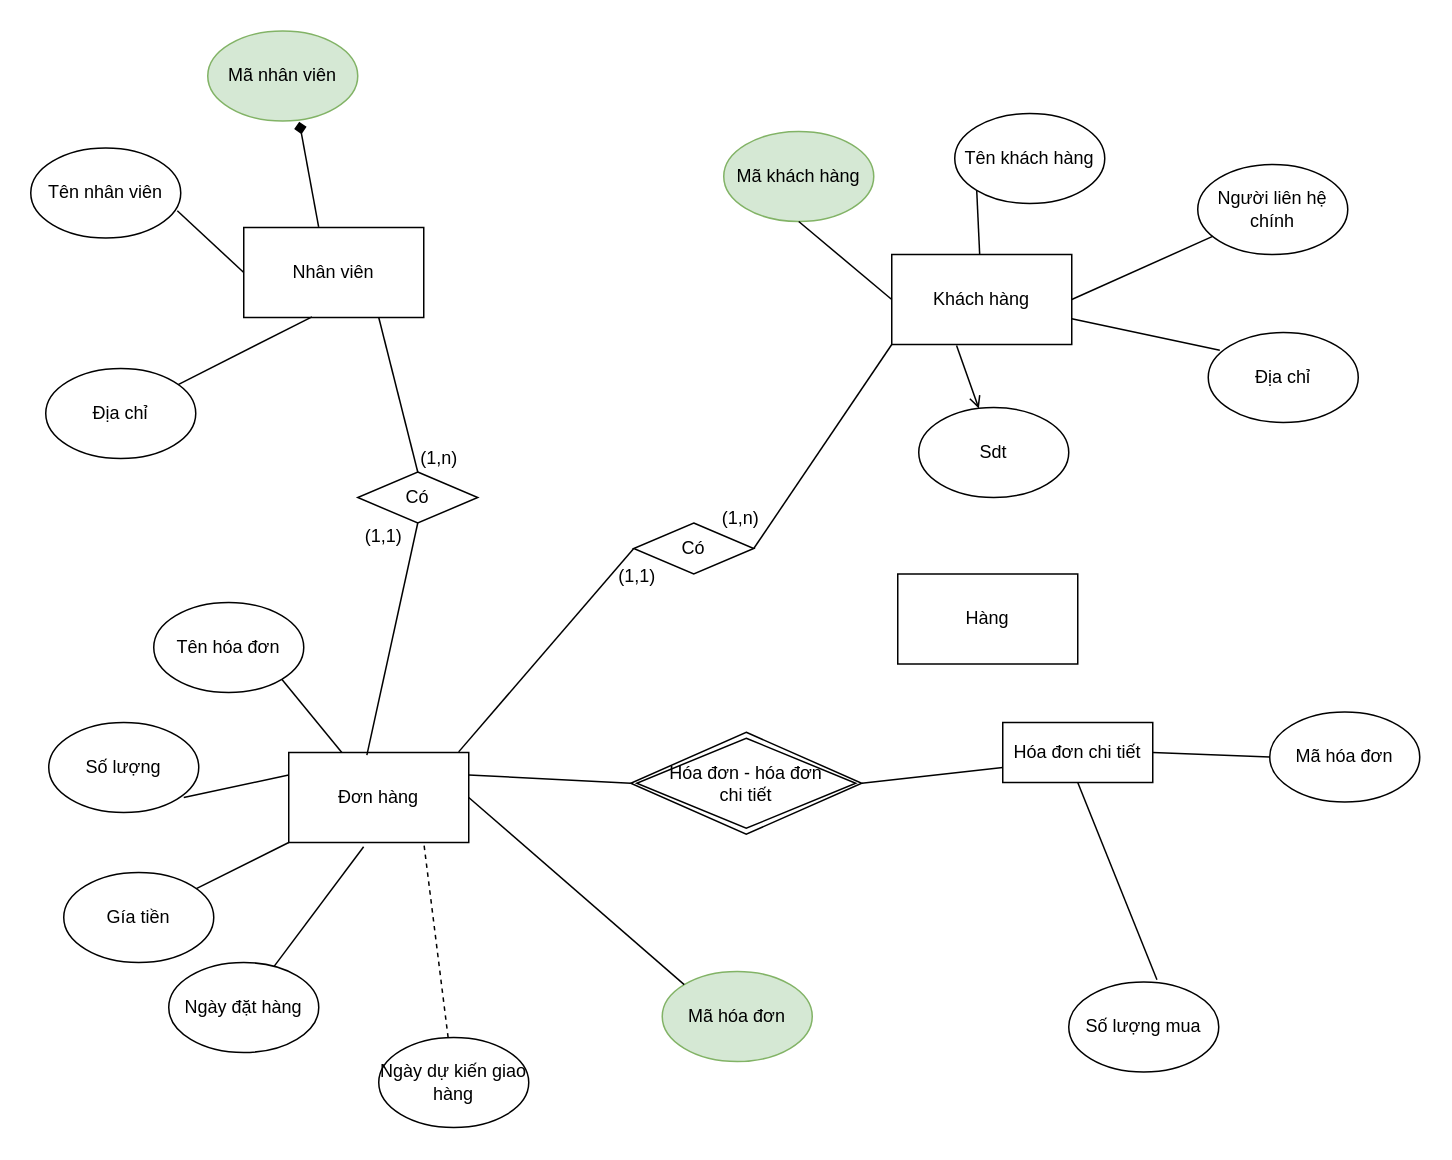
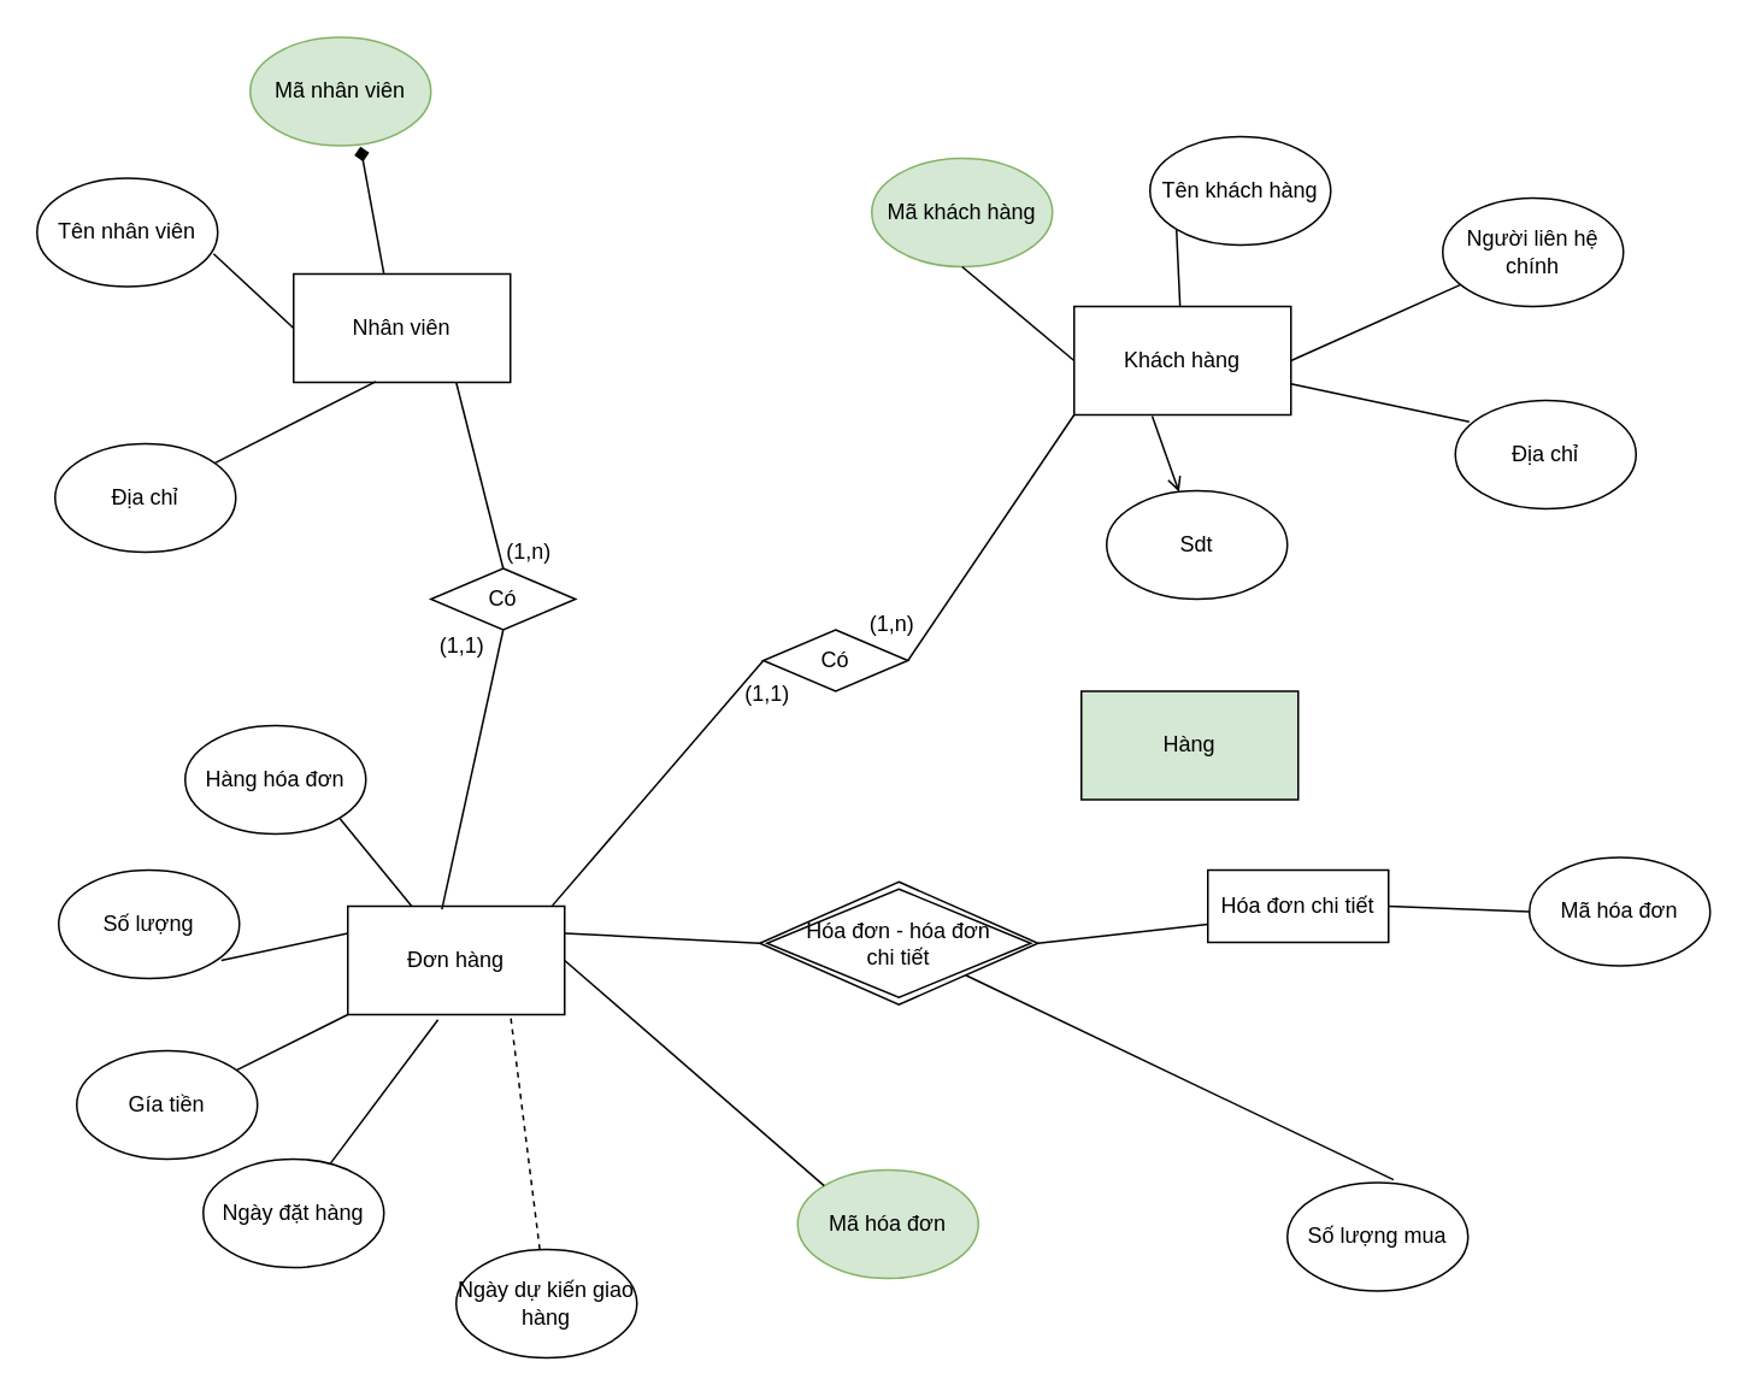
- <mxCell id="50" value="Hàng" style="rounded=0;whiteSpace=wrap;html=1;" vertex="1" parent="1"><mxGeometry x="598" y="382" width="120" height="60" as="geometry" /></mxCell>
+ <mxCell id="50" value="Hàng" style="rounded=0;whiteSpace=wrap;html=1;fillColor=#d5e8d4;" vertex="1" parent="1"><mxGeometry x="598" y="382" width="120" height="60" as="geometry" /></mxCell>
- <mxCell id="14" value="Tên hóa đơn" style="ellipse;whiteSpace=wrap;html=1;" vertex="1" parent="1"><mxGeometry x="102" y="401" width="100" height="60" as="geometry" /></mxCell>
+ <mxCell id="14" value="Hàng hóa đơn" style="ellipse;whiteSpace=wrap;html=1;" vertex="1" parent="1"><mxGeometry x="102" y="401" width="100" height="60" as="geometry" /></mxCell>
- <mxCell id="30" value="" style="endArrow=none;html=1;rounded=0;exitX=0.588;exitY=-0.026;exitDx=0;exitDy=0;exitPerimeter=0;entryX=0.5;entryY=1;entryDx=0;entryDy=0;" edge="1" parent="1" source="18" target="51"><mxGeometry width="50" height="50" relative="1" as="geometry"><mxPoint x="752" y="521" as="sourcePoint" /><mxPoint x="715" y="535.5" as="targetPoint" /></mxGeometry></mxCell>
+ <mxCell id="30" value="" style="endArrow=none;html=1;rounded=0;exitX=0.588;exitY=-0.026;exitDx=0;exitDy=0;exitPerimeter=0;" edge="1" parent="1" source="18" target="47"><mxGeometry width="50" height="50" relative="1" as="geometry"><mxPoint x="752" y="521" as="sourcePoint" /><mxPoint x="715" y="535.5" as="targetPoint" /></mxGeometry></mxCell>
